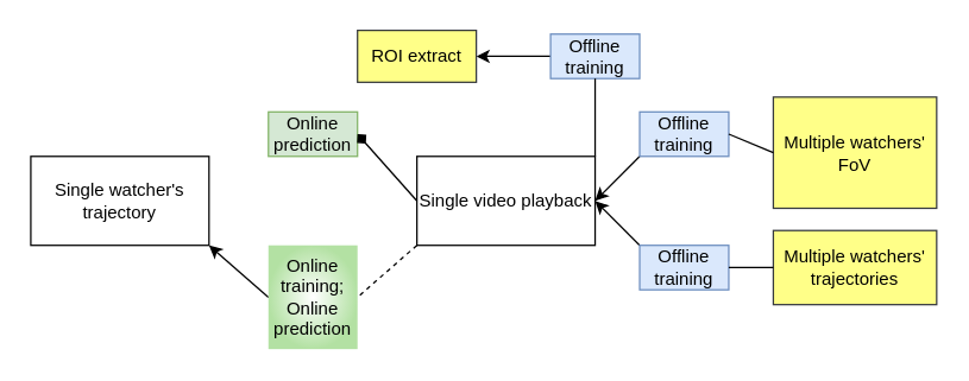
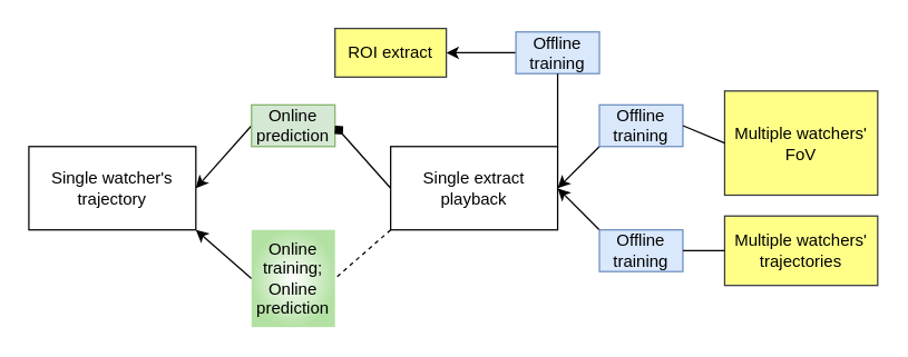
+ <mxCell id="9" value="" style="endArrow=classic;html=1;rounded=0;exitX=0;exitY=0.5;exitDx=0;exitDy=0;entryX=1;entryY=0.5;entryDx=0;entryDy=0;startArrow=none;" edge="1" parent="1" source="10" target="2"><mxGeometry width="50" height="50" relative="1" as="geometry"><mxPoint x="220" y="185" as="sourcePoint" /><mxPoint x="270" y="135" as="targetPoint" /></mxGeometry></mxCell>
- <mxCell id="4" value="Single video playback" style="rounded=0;whiteSpace=wrap;html=1;" vertex="1" parent="1"><mxGeometry x="280" y="105" width="120" height="60" as="geometry" /></mxCell>
+ <mxCell id="4" value="Single extract playback" style="rounded=0;whiteSpace=wrap;html=1;" vertex="1" parent="1"><mxGeometry x="280" y="105" width="120" height="60" as="geometry" /></mxCell>
